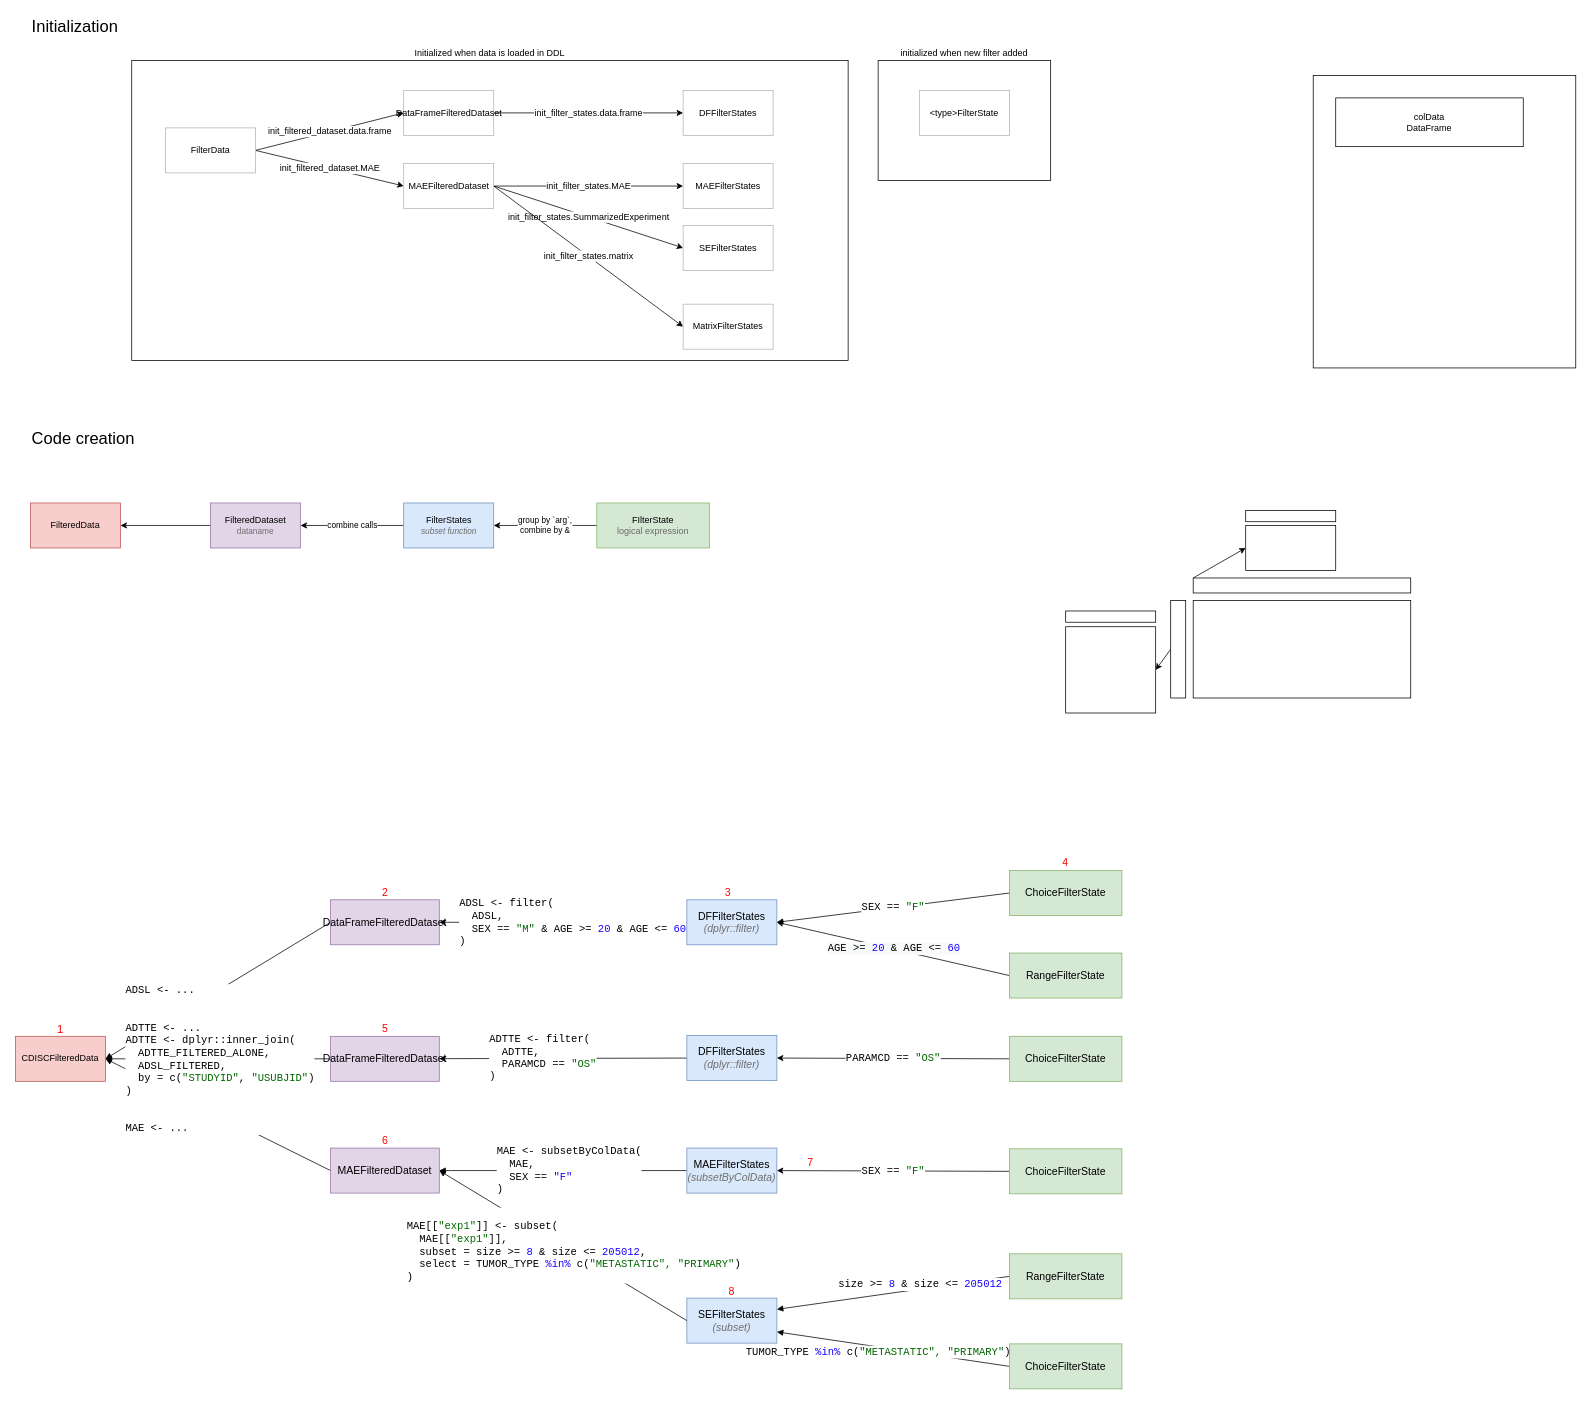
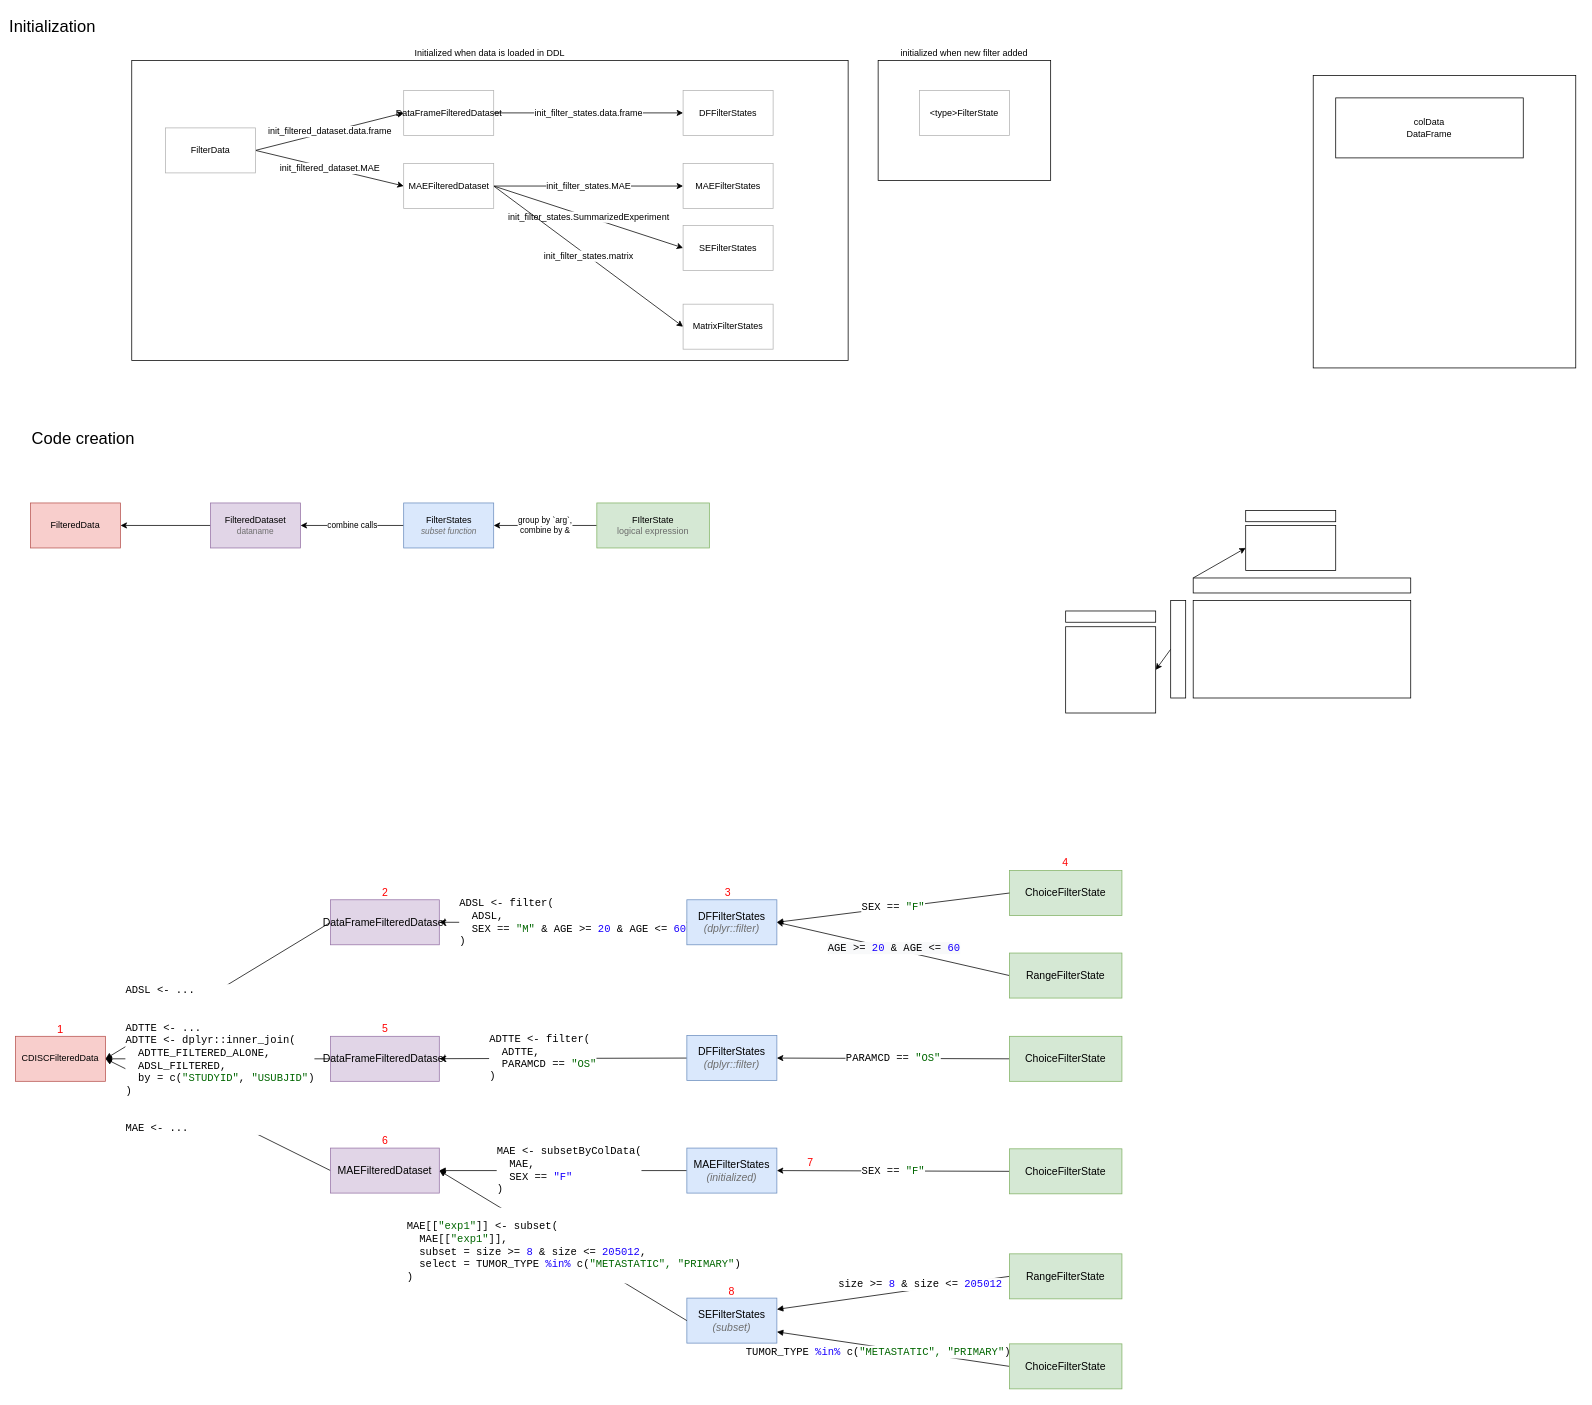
- <mxCell id="5" value="Initialization&amp;nbsp;" style="text;html=1;strokeColor=none;fillColor=none;align=left;verticalAlign=middle;whiteSpace=wrap;rounded=0;fontSize=22;" parent="1" vertex="1"><mxGeometry x="40" y="20" width="150" height="30" as="geometry" /></mxCell>
+ <mxCell id="5" value="Initialization&amp;nbsp;" style="text;html=1;strokeColor=none;fillColor=none;align=left;verticalAlign=middle;whiteSpace=wrap;rounded=0;fontSize=22;" parent="1" vertex="1"><mxGeometry x="10" y="20" width="150" height="30" as="geometry" /></mxCell>
- <mxCell id="74" value="colData&lt;br&gt;DataFrame" style="rounded=0;whiteSpace=wrap;html=1;" parent="1" vertex="1"><mxGeometry x="1780" y="130" width="250" height="65" as="geometry" /></mxCell>
+ <mxCell id="74" value="colData&lt;br&gt;DataFrame" style="rounded=0;whiteSpace=wrap;html=1;" parent="1" vertex="1"><mxGeometry x="1780" y="130" width="250" height="80" as="geometry" /></mxCell>
- <mxCell id="35" value="MAEFilterStates&lt;br style=&quot;font-size: 14px;&quot;&gt;&lt;i style=&quot;font-size: 14px;&quot;&gt;&lt;font color=&quot;#6e6e6e&quot; style=&quot;font-size: 14px;&quot;&gt;(subsetByColData)&lt;/font&gt;&lt;/i&gt;" style="rounded=0;whiteSpace=wrap;html=1;fillColor=#dae8fc;strokeColor=#6c8ebf;fontSize=14;" parent="1" vertex="1"><mxGeometry x="915" y="1530" width="120" height="60" as="geometry" /></mxCell>
+ <mxCell id="35" value="MAEFilterStates&lt;br style=&quot;font-size: 14px;&quot;&gt;&lt;i style=&quot;font-size: 14px;&quot;&gt;&lt;font color=&quot;#6e6e6e&quot; style=&quot;font-size: 14px;&quot;&gt;(initialized)&lt;/font&gt;&lt;/i&gt;" style="rounded=0;whiteSpace=wrap;html=1;fillColor=#dae8fc;strokeColor=#6c8ebf;fontSize=14;" parent="1" vertex="1"><mxGeometry x="915" y="1530" width="120" height="60" as="geometry" /></mxCell>
